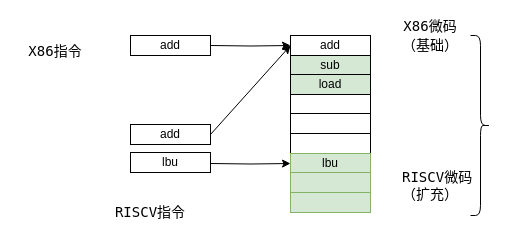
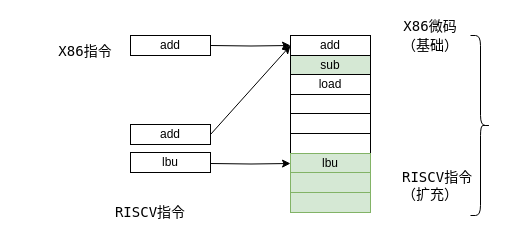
- <mxCell id="18" value="&lt;div style=&quot;line-height: 19px;&quot;&gt;&lt;font style=&quot;font-size: 14px;&quot; face=&quot;Droid Sans Mono, monospace, monospace&quot;&gt;X86指令&lt;/font&gt;&lt;br&gt;&lt;/div&gt;" style="text;html=1;strokeColor=none;fillColor=none;align=center;verticalAlign=middle;whiteSpace=wrap;rounded=0;" parent="1" vertex="1"><mxGeometry x="20" y="35" width="70" height="31" as="geometry" /></mxCell>
+ <mxCell id="18" value="&lt;div style=&quot;line-height: 19px;&quot;&gt;&lt;font style=&quot;font-size: 14px;&quot; face=&quot;Droid Sans Mono, monospace, monospace&quot;&gt;X86指令&lt;/font&gt;&lt;br&gt;&lt;/div&gt;" style="text;html=1;strokeColor=none;fillColor=none;align=center;verticalAlign=middle;whiteSpace=wrap;rounded=0;" parent="1" vertex="1"><mxGeometry x="50" y="35" width="70" height="31" as="geometry" /></mxCell>
- <mxCell id="4" value="load" style="rounded=0;whiteSpace=wrap;html=1;fillColor=#d5e8d4;" parent="1" vertex="1"><mxGeometry x="290" y="74" width="80" height="20" as="geometry" /></mxCell>
+ <mxCell id="4" value="load" style="rounded=0;whiteSpace=wrap;html=1;" parent="1" vertex="1"><mxGeometry x="290" y="74" width="80" height="20" as="geometry" /></mxCell>
- <mxCell id="17" value="&lt;span style=&quot;color: rgb(0, 0, 0); font-family: &amp;quot;Droid Sans Mono&amp;quot;, &amp;quot;monospace&amp;quot;, monospace; font-size: 14px; font-style: normal; font-variant-ligatures: normal; font-variant-caps: normal; font-weight: 400; letter-spacing: normal; orphans: 2; text-align: center; text-indent: 0px; text-transform: none; widows: 2; word-spacing: 0px; -webkit-text-stroke-width: 0px; background-color: rgb(255, 255, 255); text-decoration-thickness: initial; text-decoration-style: initial; text-decoration-color: initial; float: none; display: inline !important;&quot;&gt;RISCV微码&lt;br&gt;（扩充）&lt;br&gt;&lt;/span&gt;" style="text;whiteSpace=wrap;html=1;" parent="1" vertex="1"><mxGeometry x="400" y="162" width="80" height="40" as="geometry" /></mxCell>
+ <mxCell id="17" value="&lt;span style=&quot;color: rgb(0, 0, 0); font-family: &amp;quot;Droid Sans Mono&amp;quot;, &amp;quot;monospace&amp;quot;, monospace; font-size: 14px; font-style: normal; font-variant-ligatures: normal; font-variant-caps: normal; font-weight: 400; letter-spacing: normal; orphans: 2; text-align: center; text-indent: 0px; text-transform: none; widows: 2; word-spacing: 0px; -webkit-text-stroke-width: 0px; background-color: rgb(255, 255, 255); text-decoration-thickness: initial; text-decoration-style: initial; text-decoration-color: initial; float: none; display: inline !important;&quot;&gt;RISCV指令&lt;br&gt;（扩充）&lt;br&gt;&lt;/span&gt;" style="text;whiteSpace=wrap;html=1;" parent="1" vertex="1"><mxGeometry x="400" y="162" width="80" height="40" as="geometry" /></mxCell>
